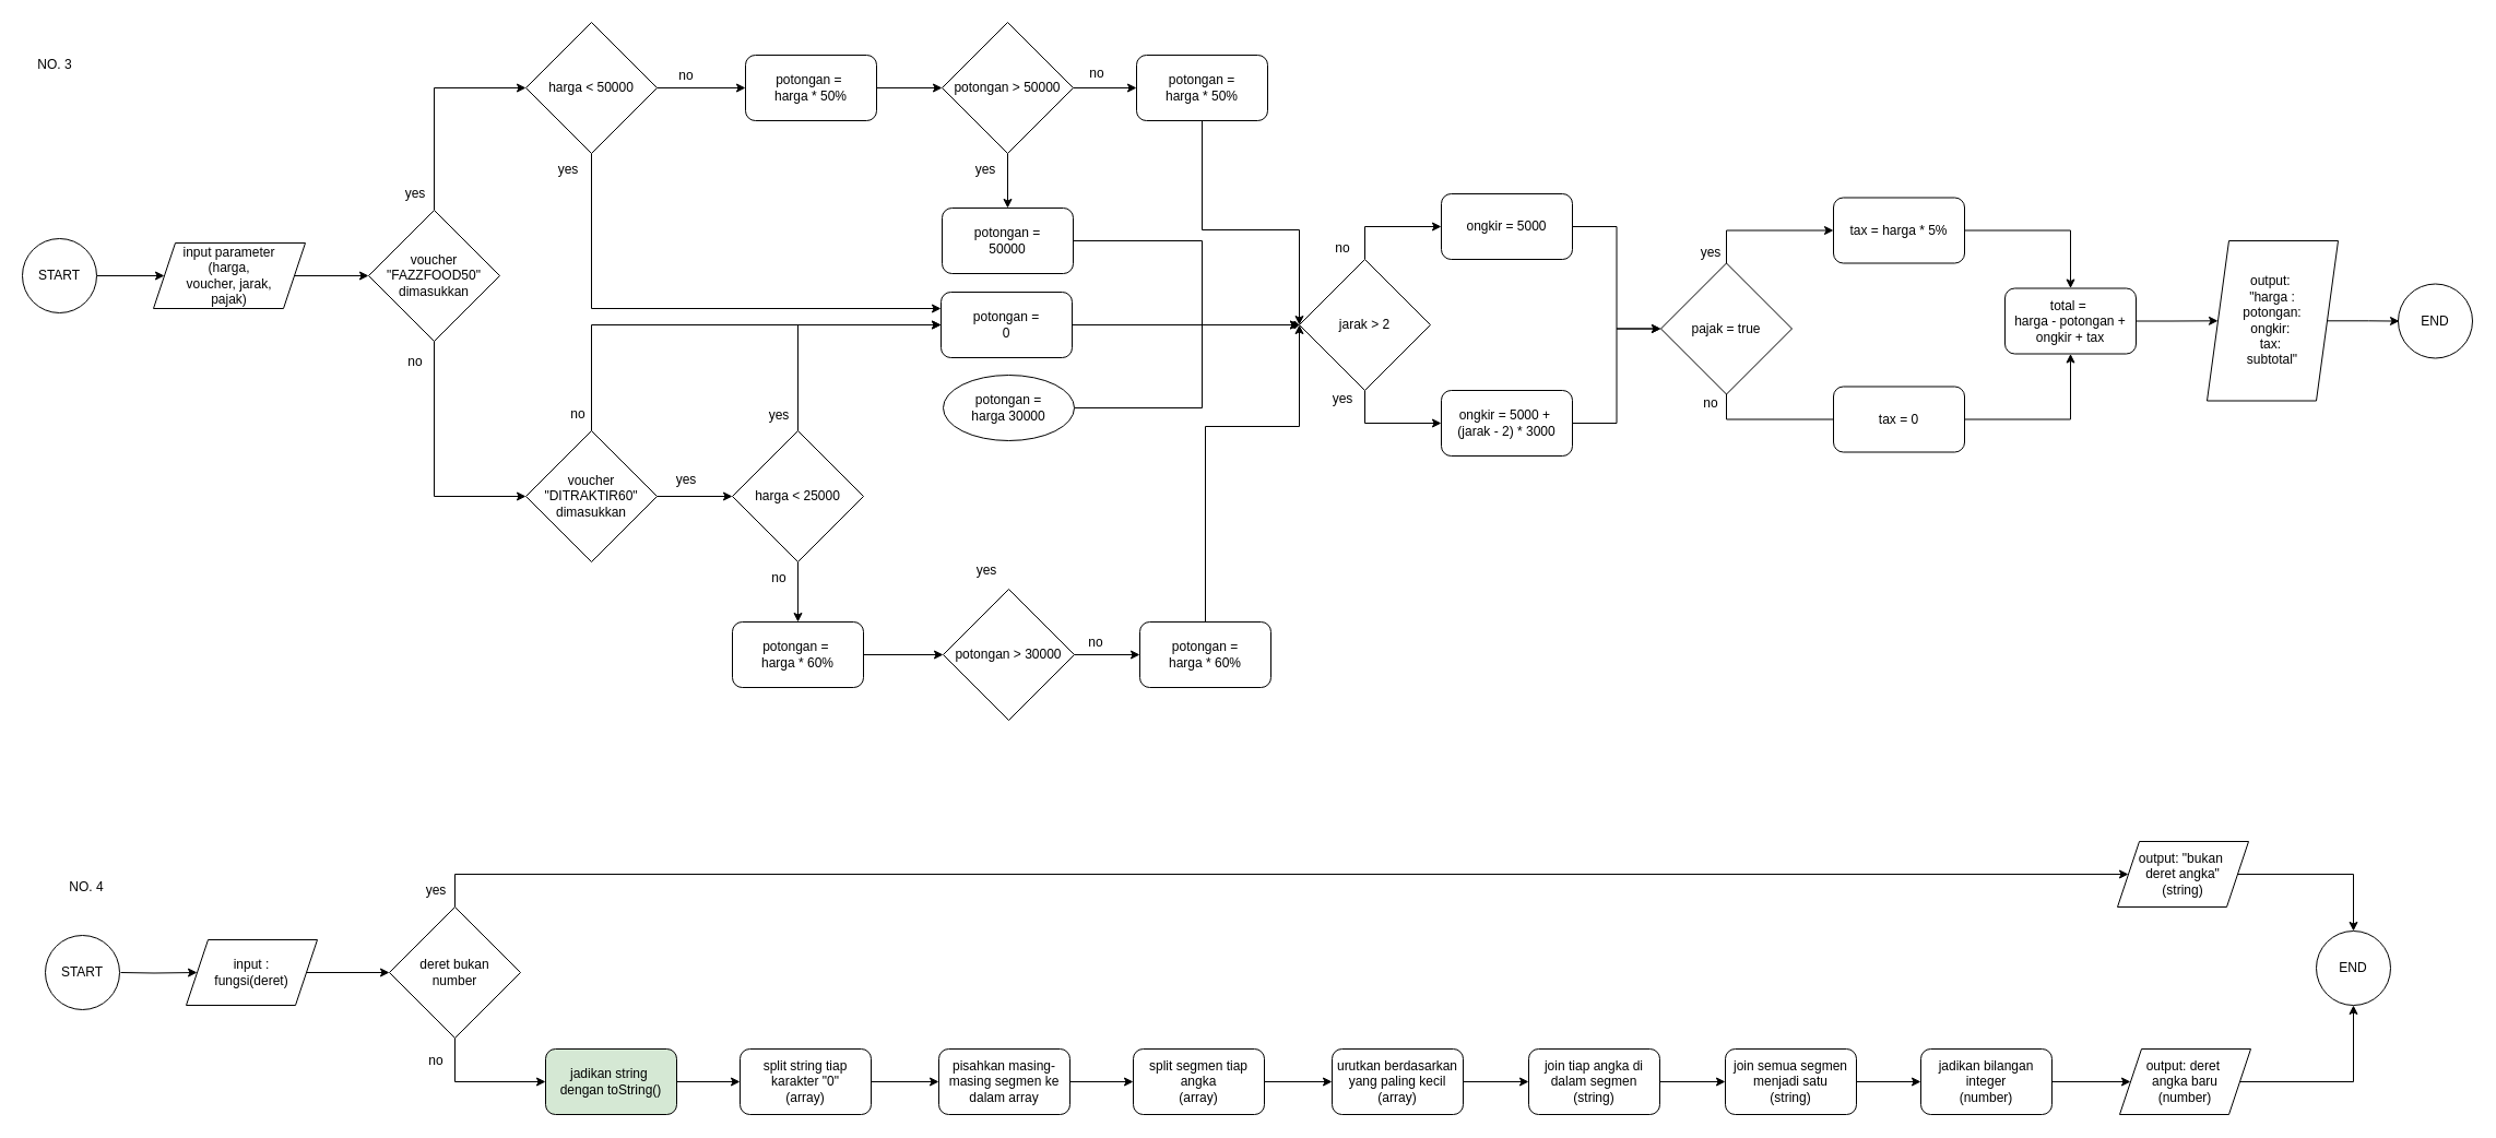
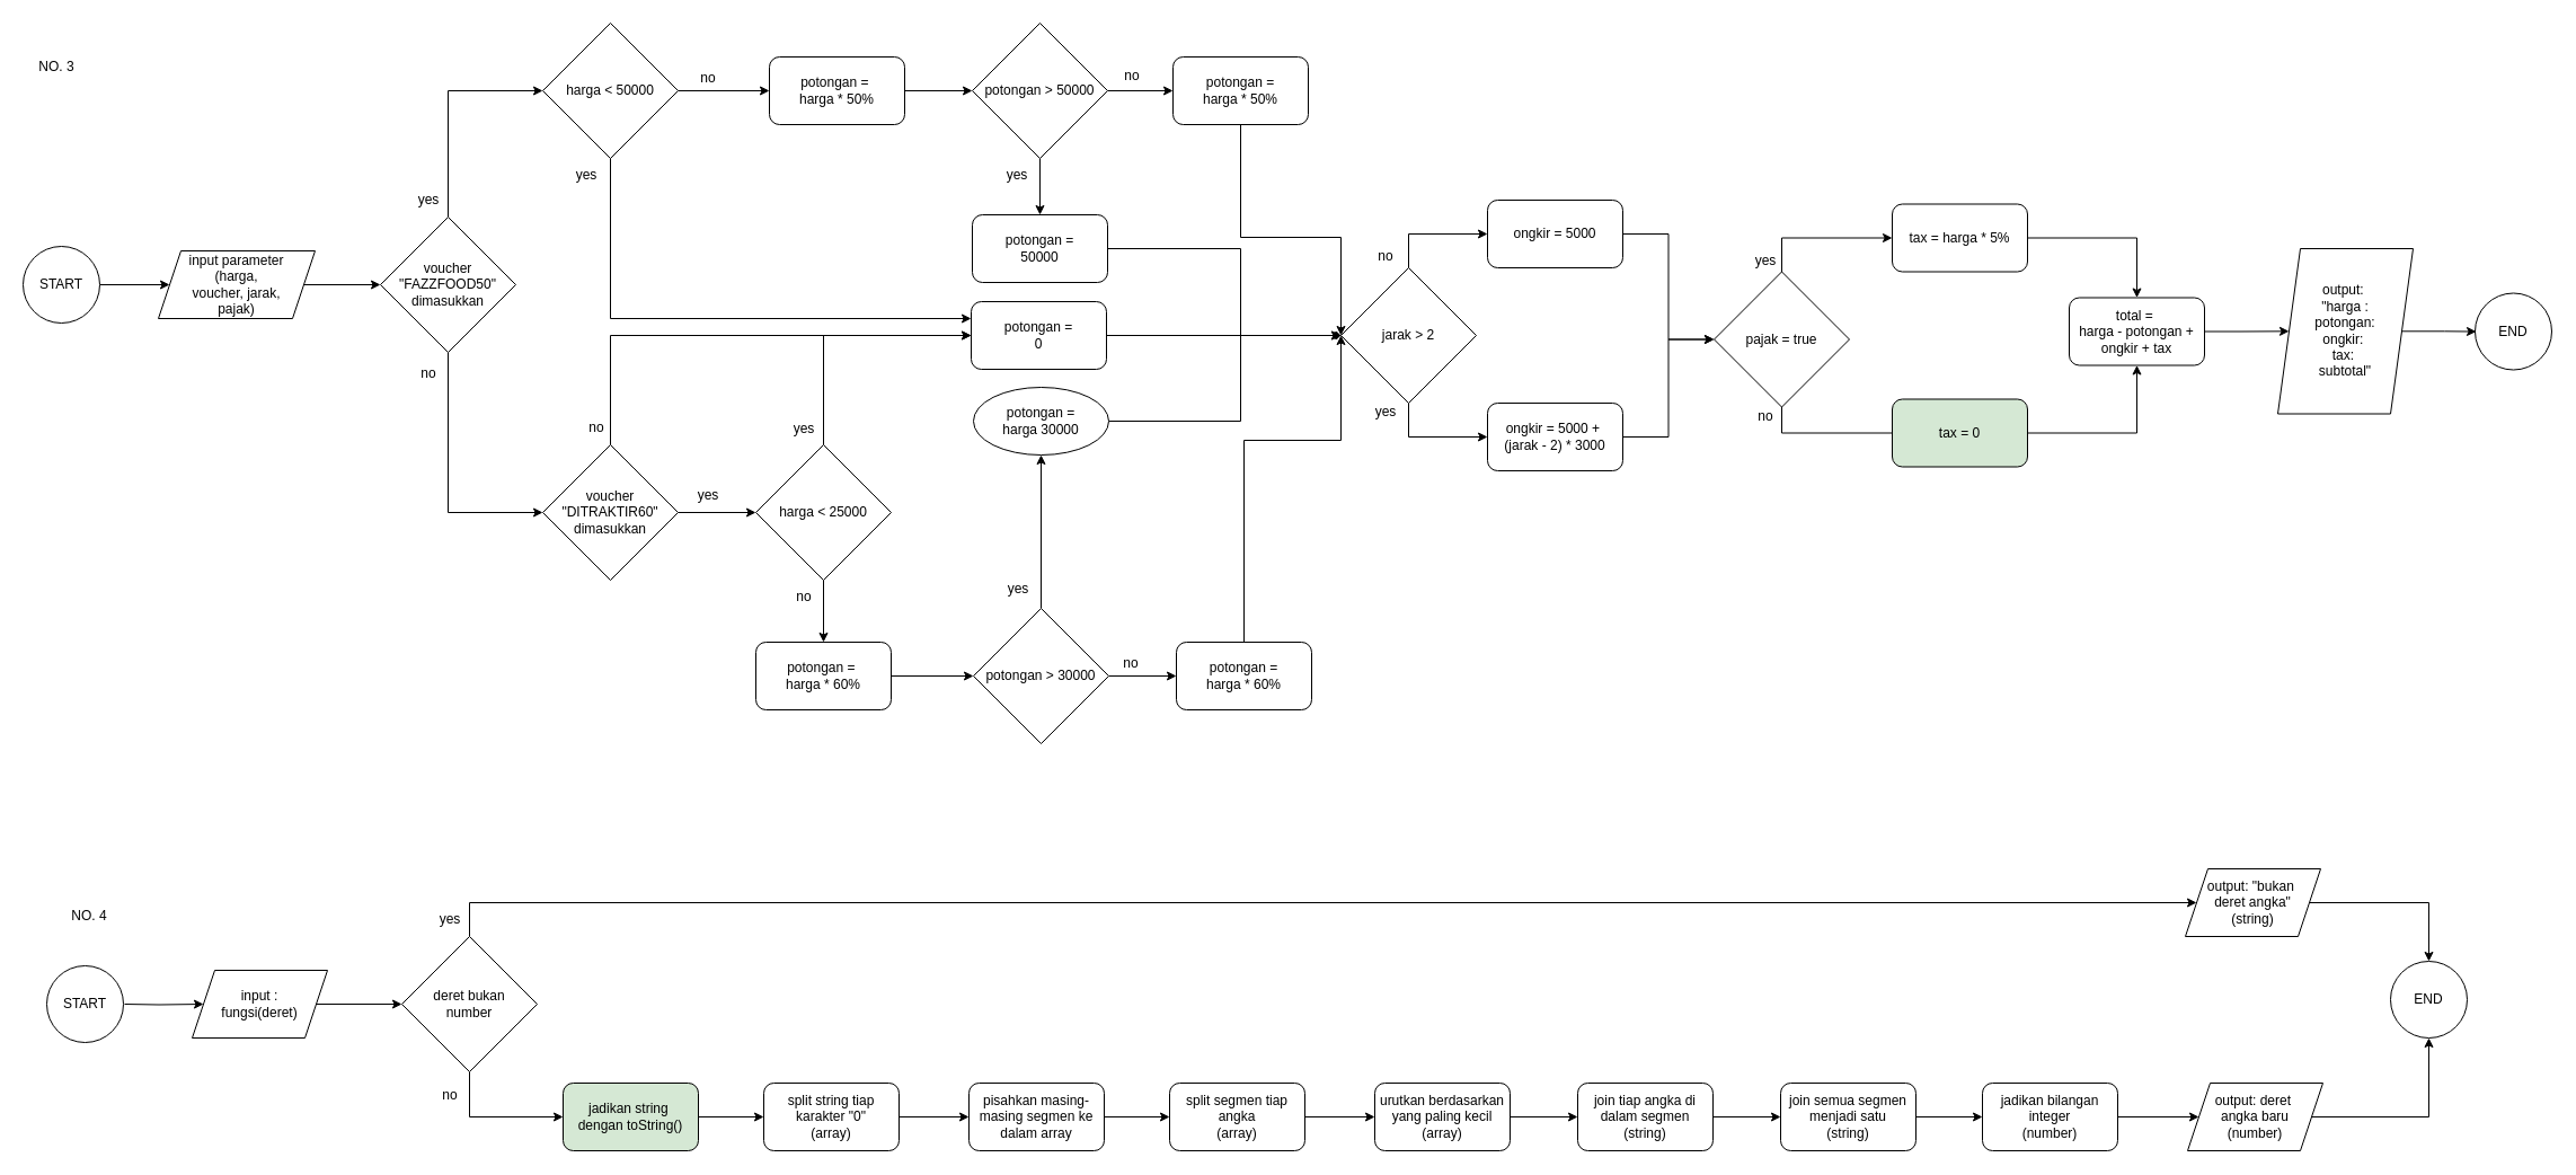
- <mxCell id="18" value="tax = 0" style="rounded=1;whiteSpace=wrap;html=1;" vertex="1" parent="1"><mxGeometry x="1678" y="353.5" width="120" height="60" as="geometry" /></mxCell>
+ <mxCell id="18" value="tax = 0" style="rounded=1;whiteSpace=wrap;html=1;fillColor=#d5e8d4;" vertex="1" parent="1"><mxGeometry x="1678" y="353.5" width="120" height="60" as="geometry" /></mxCell>
+ <mxCell id="43" value="" style="edgeStyle=orthogonalEdgeStyle;rounded=0;orthogonalLoop=1;jettySize=auto;html=1;" edge="1" parent="1" source="45" target="30"><mxGeometry relative="1" as="geometry" /></mxCell>
